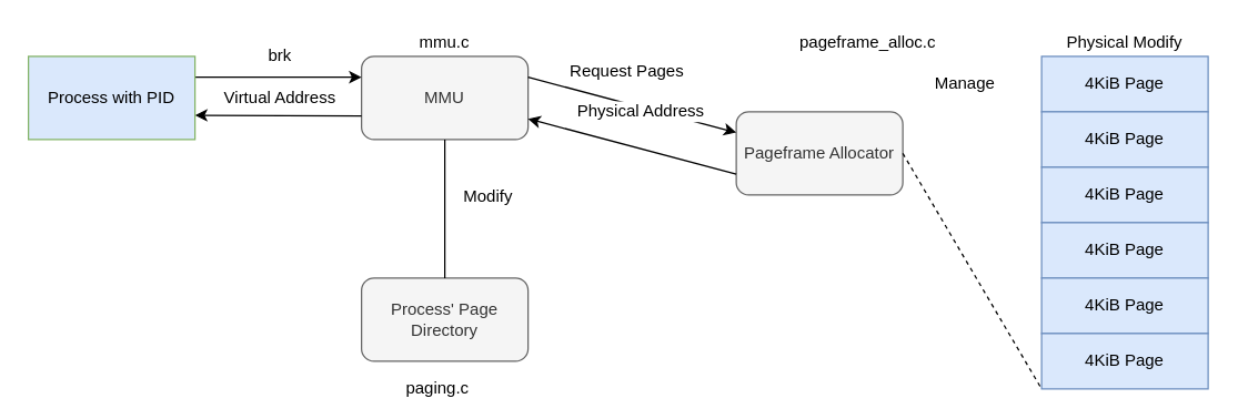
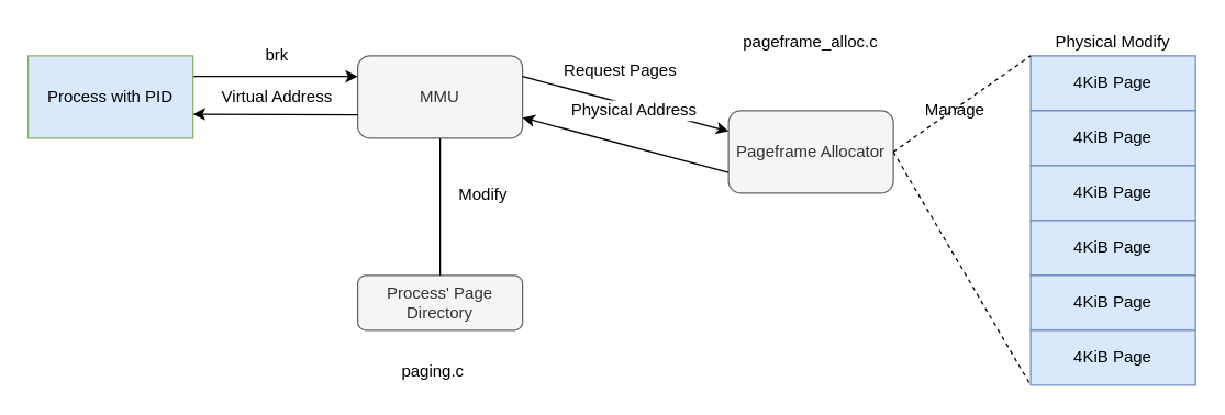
- <mxCell id="27" value="mmu.c" style="text;html=1;strokeColor=none;fillColor=none;align=center;verticalAlign=middle;whiteSpace=wrap;rounded=0;" vertex="1" parent="1"><mxGeometry x="300" y="20" width="40" height="20" as="geometry" /></mxCell>
- <mxCell id="28" value="pageframe_alloc.c" style="text;html=1;strokeColor=none;fillColor=none;align=center;verticalAlign=middle;whiteSpace=wrap;rounded=0;" vertex="1" parent="1"><mxGeometry x="575" y="20" width="100" height="20" as="geometry" /></mxCell>
+ <mxCell id="28" value="pageframe_alloc.c" style="text;html=1;strokeColor=none;fillColor=none;align=center;verticalAlign=middle;whiteSpace=wrap;rounded=0;" vertex="1" parent="1"><mxGeometry x="540" y="20" width="100" height="20" as="geometry" /></mxCell>
- <mxCell id="25" value="Manage" style="text;html=1;strokeColor=none;fillColor=none;align=center;verticalAlign=middle;whiteSpace=wrap;rounded=0;" parent="1" vertex="1"><mxGeometry x="670" y="50" width="50" height="20" as="geometry" /></mxCell>
+ <mxCell id="25" value="Manage" style="text;html=1;strokeColor=none;fillColor=none;align=center;verticalAlign=middle;whiteSpace=wrap;rounded=0;" parent="1" vertex="1"><mxGeometry x="670" y="70" width="50" height="20" as="geometry" /></mxCell>
+ <mxCell id="23" value="" style="endArrow=none;dashed=1;html=1;entryX=0;entryY=1;entryDx=0;entryDy=0;exitX=1;exitY=0.5;exitDx=0;exitDy=0;" parent="1" source="3" target="22" edge="1"><mxGeometry width="50" height="50" relative="1" as="geometry"><mxPoint x="350" y="350" as="sourcePoint" /><mxPoint x="400" y="300" as="targetPoint" /></mxGeometry></mxCell>
- <mxCell id="4" value="&lt;div&gt;Process' Page Directory&lt;br&gt;&lt;/div&gt;" style="rounded=1;whiteSpace=wrap;html=1;fillColor=#f5f5f5;strokeColor=#666666;fontColor=#333333;" parent="1" vertex="1"><mxGeometry x="260" y="200" width="120" height="60" as="geometry" /></mxCell>
+ <mxCell id="4" value="&lt;div&gt;Process' Page Directory&lt;br&gt;&lt;/div&gt;" style="rounded=1;whiteSpace=wrap;html=1;fillColor=#f5f5f5;strokeColor=#666666;fontColor=#333333;" parent="1" vertex="1"><mxGeometry x="260" y="200" width="120" height="40" as="geometry" /></mxCell>
- <mxCell id="26" value="paging.c" style="text;html=1;strokeColor=none;fillColor=none;align=center;verticalAlign=middle;whiteSpace=wrap;rounded=0;" vertex="1" parent="1"><mxGeometry x="290" y="270" width="50" height="20" as="geometry" /></mxCell>
+ <mxCell id="26" value="paging.c" style="text;html=1;strokeColor=none;fillColor=none;align=center;verticalAlign=middle;whiteSpace=wrap;rounded=0;" vertex="1" parent="1"><mxGeometry x="290" y="260" width="50" height="20" as="geometry" /></mxCell>
